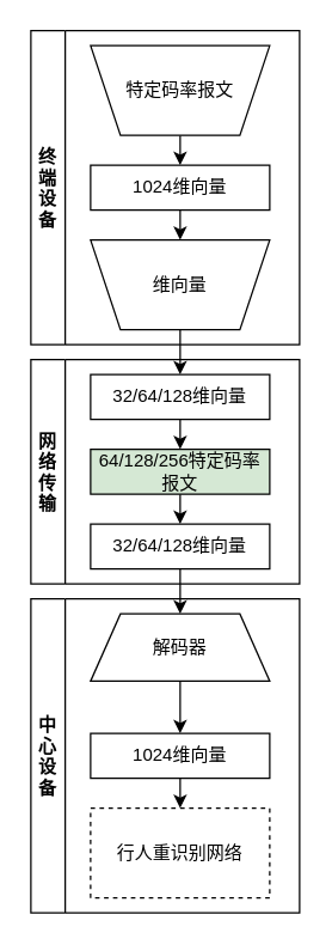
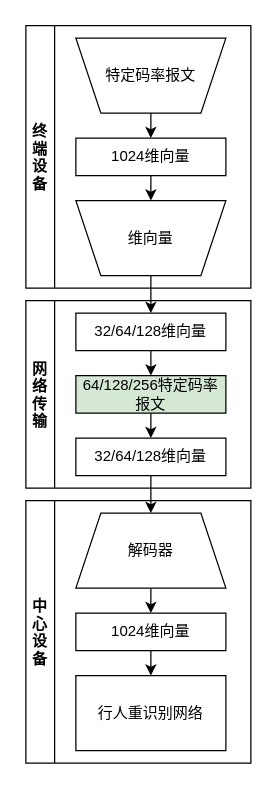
- <mxCell id="7" value="解码器" style="shape=trapezoid;perimeter=trapezoidPerimeter;whiteSpace=wrap;html=1;fixedSize=1;" parent="1" vertex="1"><mxGeometry x="60" y="410" width="120" height="45" as="geometry" /></mxCell>
+ <mxCell id="7" value="解码器" style="shape=trapezoid;perimeter=trapezoidPerimeter;whiteSpace=wrap;html=1;fixedSize=1;" parent="1" vertex="1"><mxGeometry x="60" y="410" width="120" height="60" as="geometry" /></mxCell>
- <mxCell id="14" value="行人重识别网络" style="rounded=0;whiteSpace=wrap;html=1;dashed=1;" parent="1" vertex="1"><mxGeometry x="60" y="540" width="120" height="60" as="geometry" /></mxCell>
+ <mxCell id="14" value="行人重识别网络" style="rounded=0;whiteSpace=wrap;html=1;" parent="1" vertex="1"><mxGeometry x="60" y="540" width="120" height="60" as="geometry" /></mxCell>
